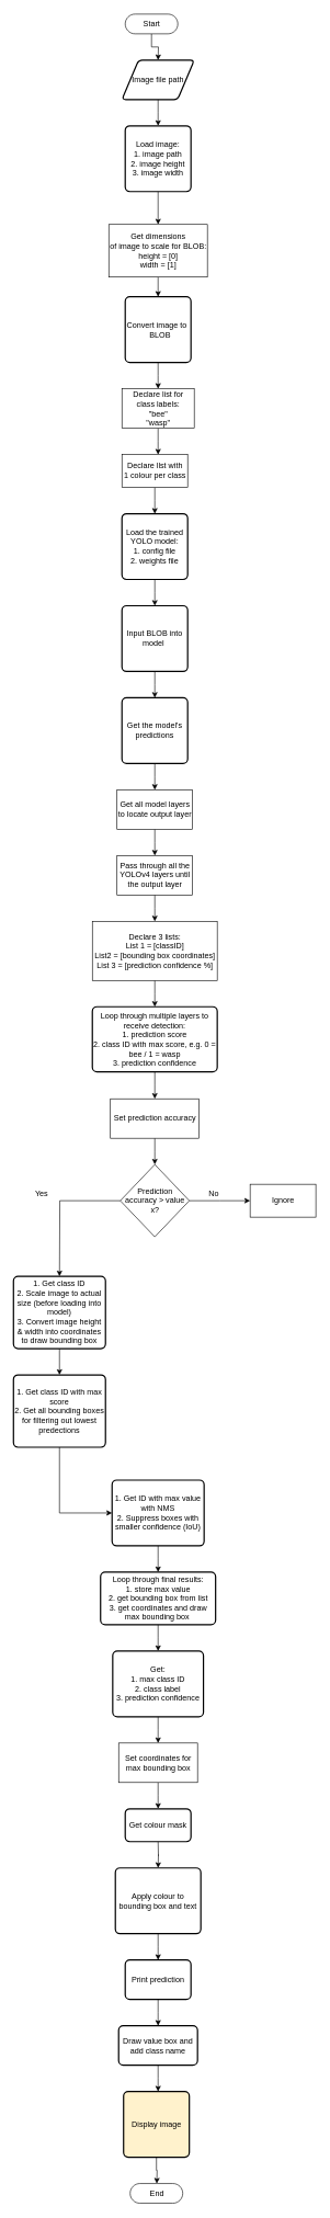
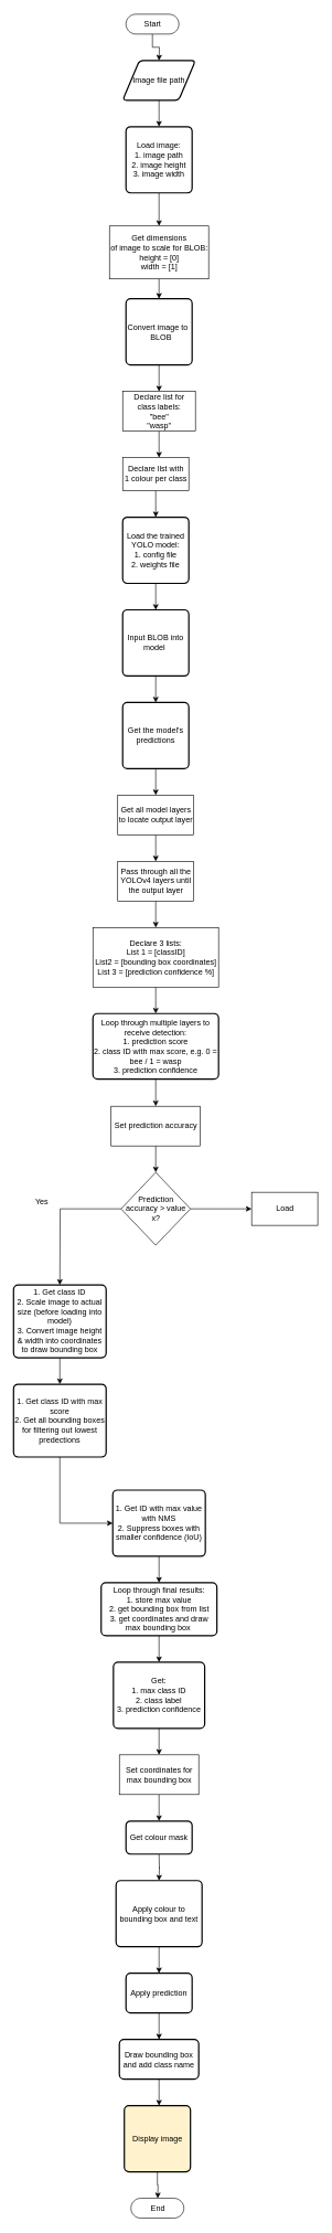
- <mxCell id="33" value="No" style="text;html=1;strokeColor=none;fillColor=none;align=center;verticalAlign=middle;whiteSpace=wrap;rounded=0;" parent="1" vertex="1"><mxGeometry x="295" y="1800" width="60" height="30" as="geometry" /></mxCell>
- <mxCell id="34" value="Ignore" style="html=1;dashed=0;whitespace=wrap;" parent="1" vertex="1"><mxGeometry x="380" y="1800" width="100" height="50" as="geometry" /></mxCell>
+ <mxCell id="34" value="Load" style="html=1;dashed=0;whitespace=wrap;" parent="1" vertex="1"><mxGeometry x="380" y="1800" width="100" height="50" as="geometry" /></mxCell>
- <mxCell id="55" value="Print prediction" style="rounded=1;whiteSpace=wrap;html=1;absoluteArcSize=1;arcSize=14;strokeWidth=2;" parent="1" vertex="1"><mxGeometry x="190" y="2980" width="100" height="60" as="geometry" /></mxCell>
+ <mxCell id="55" value="Apply prediction" style="rounded=1;whiteSpace=wrap;html=1;absoluteArcSize=1;arcSize=14;strokeWidth=2;" parent="1" vertex="1"><mxGeometry x="190" y="2980" width="100" height="60" as="geometry" /></mxCell>
- <mxCell id="57" value="Draw value box and add class name" style="rounded=1;whiteSpace=wrap;html=1;absoluteArcSize=1;arcSize=14;strokeWidth=2;" parent="1" vertex="1"><mxGeometry x="180" y="3080" width="120" height="60" as="geometry" /></mxCell>
+ <mxCell id="57" value="Draw bounding box and add class name" style="rounded=1;whiteSpace=wrap;html=1;absoluteArcSize=1;arcSize=14;strokeWidth=2;" parent="1" vertex="1"><mxGeometry x="180" y="3080" width="120" height="60" as="geometry" /></mxCell>
